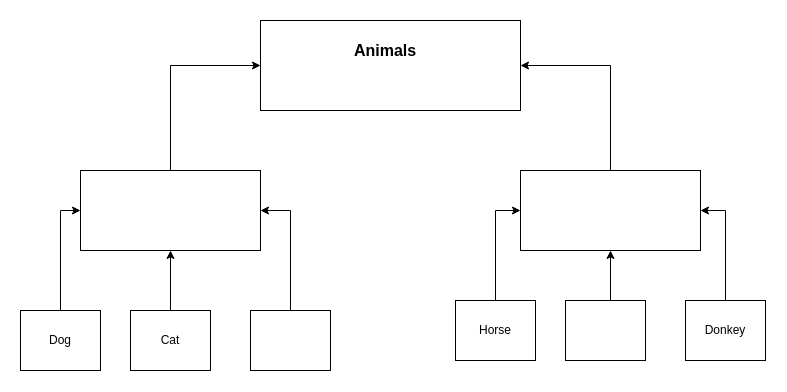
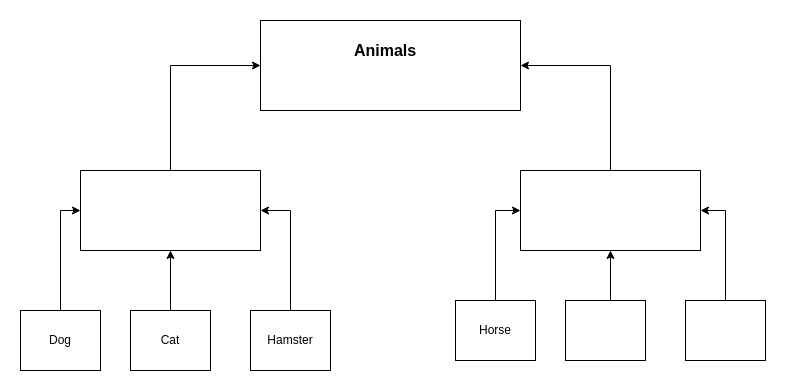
- <mxCell id="25" value="Donkey" style="text;html=1;strokeColor=none;fillColor=none;align=center;verticalAlign=middle;whiteSpace=wrap;rounded=0;" parent="2" vertex="1"><mxGeometry x="675" y="295" width="60" height="30" as="geometry" /></mxCell>
+ <mxCell id="23" value="Hamster" style="text;html=1;strokeColor=none;fillColor=none;align=center;verticalAlign=middle;whiteSpace=wrap;rounded=0;" parent="2" vertex="1"><mxGeometry x="240" y="305" width="60" height="30" as="geometry" /></mxCell>
